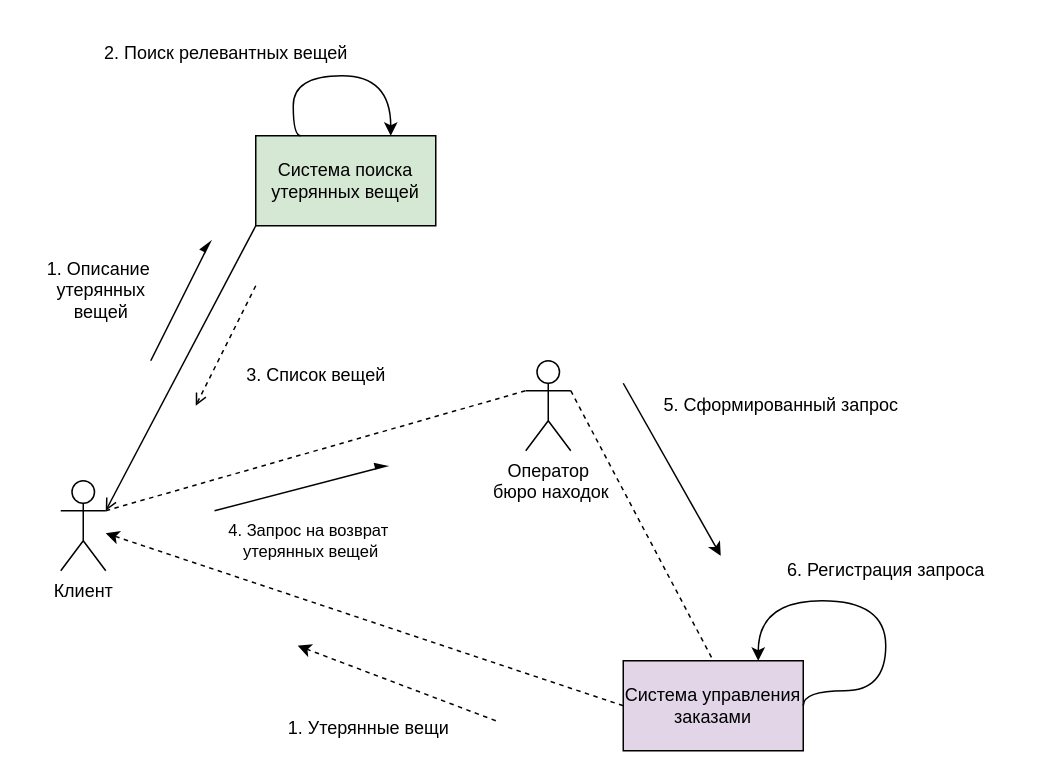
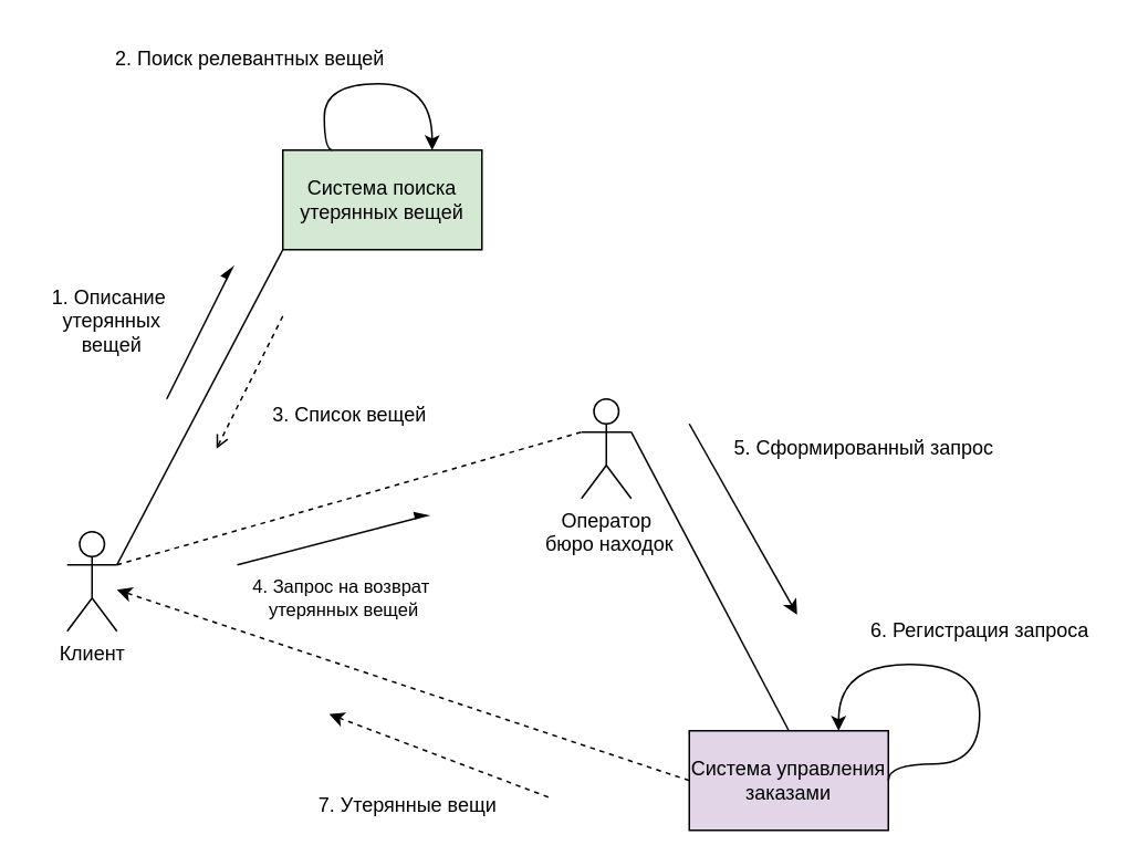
- <mxCell id="4" value="" style="endArrow=open;html=1;rounded=0;exitX=0;exitY=1;exitDx=0;exitDy=0;entryX=1;entryY=0.333;entryDx=0;entryDy=0;entryPerimeter=0;" parent="1" source="3" target="2" edge="1"><mxGeometry width="50" height="50" relative="1" as="geometry"><mxPoint x="230" y="246" as="sourcePoint" /><mxPoint x="370.99" y="330" as="targetPoint" /></mxGeometry></mxCell>
+ <mxCell id="4" value="" style="endArrow=none;html=1;rounded=0;exitX=0;exitY=1;exitDx=0;exitDy=0;entryX=1;entryY=0.333;entryDx=0;entryDy=0;entryPerimeter=0;" parent="1" source="3" target="2" edge="1"><mxGeometry width="50" height="50" relative="1" as="geometry"><mxPoint x="230" y="246" as="sourcePoint" /><mxPoint x="370.99" y="330" as="targetPoint" /></mxGeometry></mxCell>
- <mxCell id="9" style="rounded=0;orthogonalLoop=1;jettySize=auto;html=1;exitX=1;exitY=0.333;exitDx=0;exitDy=0;exitPerimeter=0;entryX=0.5;entryY=0;entryDx=0;entryDy=0;strokeColor=default;align=center;verticalAlign=middle;fontFamily=Helvetica;fontSize=11;fontColor=default;labelBackgroundColor=default;endArrow=none;endFill=0;dashed=1;" parent="1" source="10" target="15" edge="1"><mxGeometry relative="1" as="geometry" /></mxCell>
+ <mxCell id="9" style="rounded=0;orthogonalLoop=1;jettySize=auto;html=1;exitX=1;exitY=0.333;exitDx=0;exitDy=0;exitPerimeter=0;entryX=0.5;entryY=0;entryDx=0;entryDy=0;strokeColor=default;align=center;verticalAlign=middle;fontFamily=Helvetica;fontSize=11;fontColor=default;labelBackgroundColor=default;endArrow=none;endFill=0;" parent="1" source="10" target="15" edge="1"><mxGeometry relative="1" as="geometry" /></mxCell>
- <mxCell id="22" value="1. Утерянные вещи" style="text;html=1;align=center;verticalAlign=middle;resizable=0;points=[];autosize=1;strokeColor=none;fillColor=none;" parent="1" vertex="1"><mxGeometry x="180" y="470" width="130" height="30" as="geometry" /></mxCell>
+ <mxCell id="22" value="7. Утерянные вещи" style="text;html=1;align=center;verticalAlign=middle;resizable=0;points=[];autosize=1;strokeColor=none;fillColor=none;" parent="1" vertex="1"><mxGeometry x="180" y="470" width="130" height="30" as="geometry" /></mxCell>
